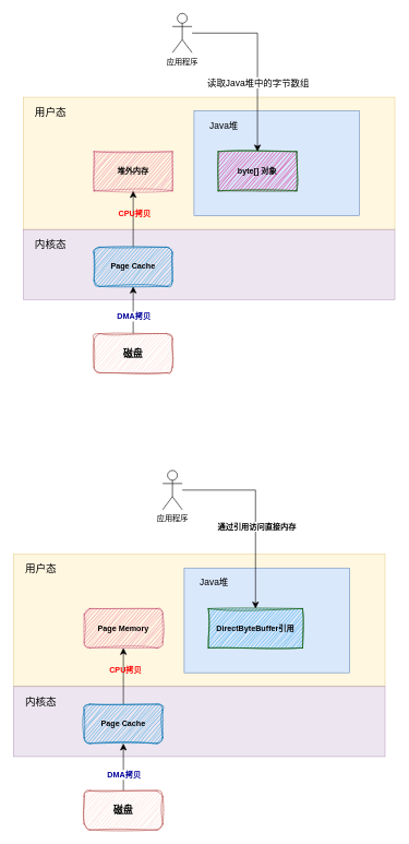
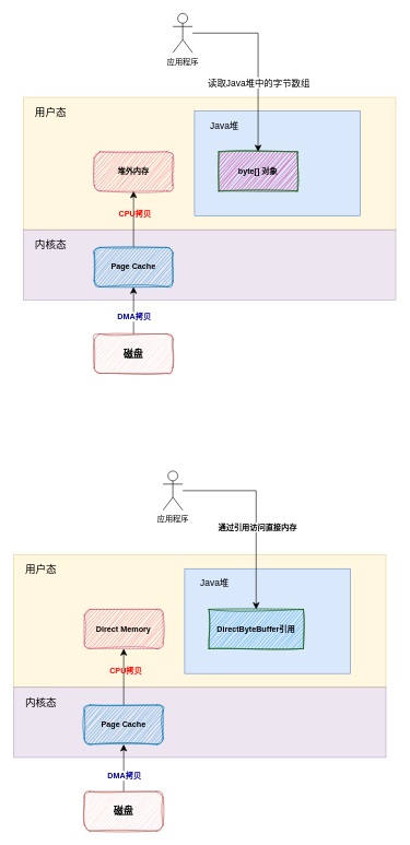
- <mxCell id="12" value="&lt;font color=&quot;#000000&quot;&gt;&lt;b&gt;堆外内存&lt;br&gt;&lt;/b&gt;&lt;/font&gt;" style="whiteSpace=wrap;html=1;fillColor=#d80073;strokeColor=#A50040;sketch=1;curveFitting=1;jiggle=2;fontColor=#ffffff;opacity=50;rounded=0;" vertex="1" parent="1"><mxGeometry x="143" y="231" width="120" height="60" as="geometry" /></mxCell>
+ <mxCell id="12" value="&lt;font color=&quot;#000000&quot;&gt;&lt;b&gt;堆外内存&lt;br&gt;&lt;/b&gt;&lt;/font&gt;" style="rounded=1;whiteSpace=wrap;html=1;fillColor=#d80073;strokeColor=#A50040;sketch=1;curveFitting=1;jiggle=2;fontColor=#ffffff;opacity=50;" vertex="1" parent="1"><mxGeometry x="143" y="231" width="120" height="60" as="geometry" /></mxCell>
- <mxCell id="27" value="&lt;font color=&quot;#000000&quot;&gt;&lt;b&gt;Page Memory&lt;br&gt;&lt;/b&gt;&lt;/font&gt;" style="rounded=1;whiteSpace=wrap;html=1;fillColor=#d80073;strokeColor=#A50040;sketch=1;curveFitting=1;jiggle=2;fontColor=#ffffff;opacity=50;" vertex="1" parent="1"><mxGeometry x="128" y="929" width="120" height="60" as="geometry" /></mxCell>
+ <mxCell id="27" value="&lt;font color=&quot;#000000&quot;&gt;&lt;b&gt;Direct Memory&lt;br&gt;&lt;/b&gt;&lt;/font&gt;" style="rounded=1;whiteSpace=wrap;html=1;fillColor=#d80073;strokeColor=#A50040;sketch=1;curveFitting=1;jiggle=2;fontColor=#ffffff;opacity=50;" vertex="1" parent="1"><mxGeometry x="128" y="929" width="120" height="60" as="geometry" /></mxCell>
